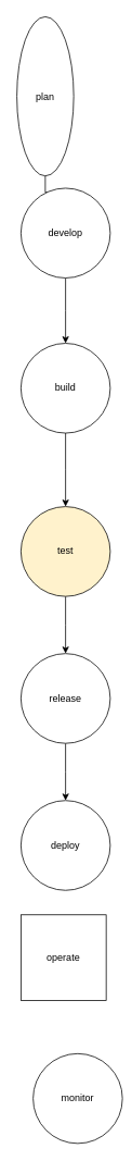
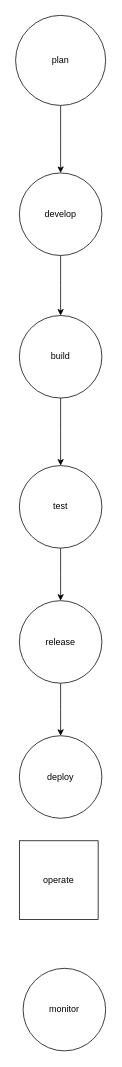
- <mxCell id="3" value="plan" style="ellipse;whiteSpace=wrap;html=1;aspect=fixed;" vertex="1" parent="1"><mxGeometry x="20" y="20" width="70" height="195" as="geometry" /></mxCell>
+ <mxCell id="3" value="plan" style="ellipse;whiteSpace=wrap;html=1;aspect=fixed;" vertex="1" parent="1"><mxGeometry x="20" y="20" width="120" height="120" as="geometry" /></mxCell>
- <mxCell id="9" value="test" style="ellipse;whiteSpace=wrap;html=1;aspect=fixed;fillColor=#fff2cc;" vertex="1" parent="1"><mxGeometry x="25" y="620" width="110" height="110" as="geometry" /></mxCell>
+ <mxCell id="9" value="test" style="ellipse;whiteSpace=wrap;html=1;aspect=fixed;" vertex="1" parent="1"><mxGeometry x="25" y="620" width="110" height="110" as="geometry" /></mxCell>
- <mxCell id="12" value="monitor" style="ellipse;whiteSpace=wrap;html=1;aspect=fixed;" vertex="1" parent="1"><mxGeometry x="40" y="1290" width="110" height="110" as="geometry" /></mxCell>
+ <mxCell id="12" value="monitor" style="ellipse;whiteSpace=wrap;html=1;aspect=fixed;" vertex="1" parent="1"><mxGeometry x="30" y="1290" width="110" height="110" as="geometry" /></mxCell>
